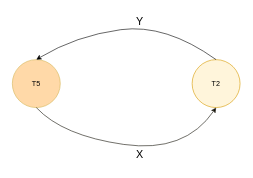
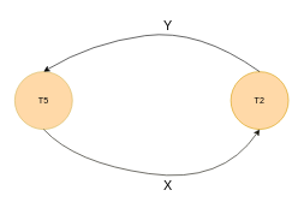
- <mxCell id="2" value="T2" style="ellipse;whiteSpace=wrap;html=1;aspect=fixed;fillColor=#FFF5DB;strokeColor=#d79b00;" vertex="1" parent="1"><mxGeometry x="320" y="99" width="80" height="80" as="geometry" /></mxCell>
+ <mxCell id="2" value="T2" style="ellipse;whiteSpace=wrap;html=1;aspect=fixed;fillColor=#ffd9a8;strokeColor=#d79b00;" vertex="1" parent="1"><mxGeometry x="320" y="99" width="80" height="80" as="geometry" /></mxCell>
